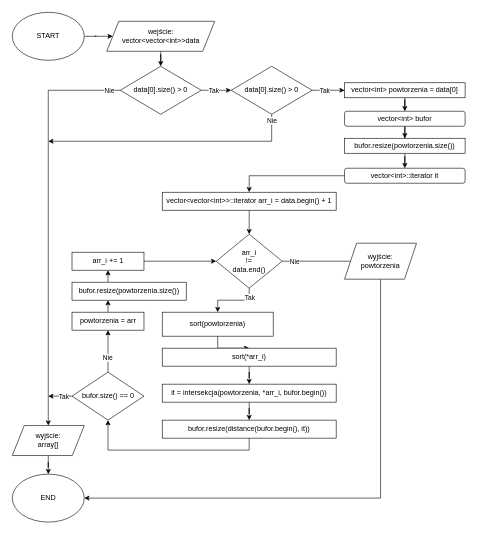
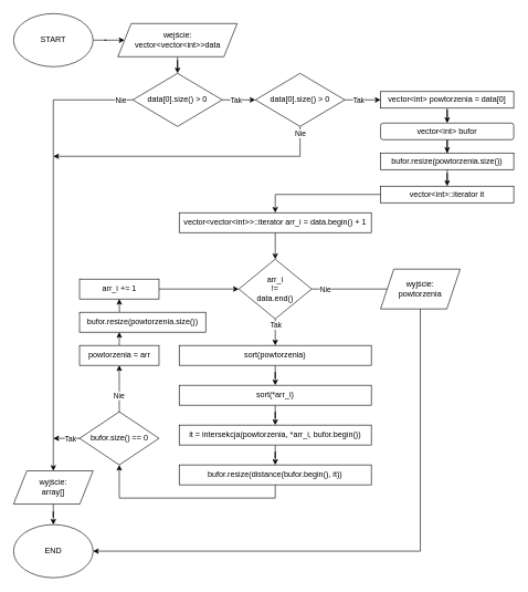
- <mxCell id="40" value="vector&amp;lt;int&amp;gt;::iterator it" style="whiteSpace=wrap;html=1;rounded=1;" parent="1" vertex="1"><mxGeometry x="574" y="280" width="201" height="25" as="geometry" /></mxCell>
+ <mxCell id="40" value="vector&amp;lt;int&amp;gt;::iterator it" style="rounded=0;whiteSpace=wrap;html=1;" parent="1" vertex="1"><mxGeometry x="574" y="280" width="201" height="25" as="geometry" /></mxCell>
- <mxCell id="23" value="sort(powtorzenia)" style="rounded=0;whiteSpace=wrap;html=1;" parent="1" vertex="1"><mxGeometry x="270" y="520" width="185" height="40" as="geometry" /></mxCell>
+ <mxCell id="23" value="sort(powtorzenia)" style="rounded=0;whiteSpace=wrap;html=1;" parent="1" vertex="1"><mxGeometry x="270" y="520" width="290" height="30" as="geometry" /></mxCell>
